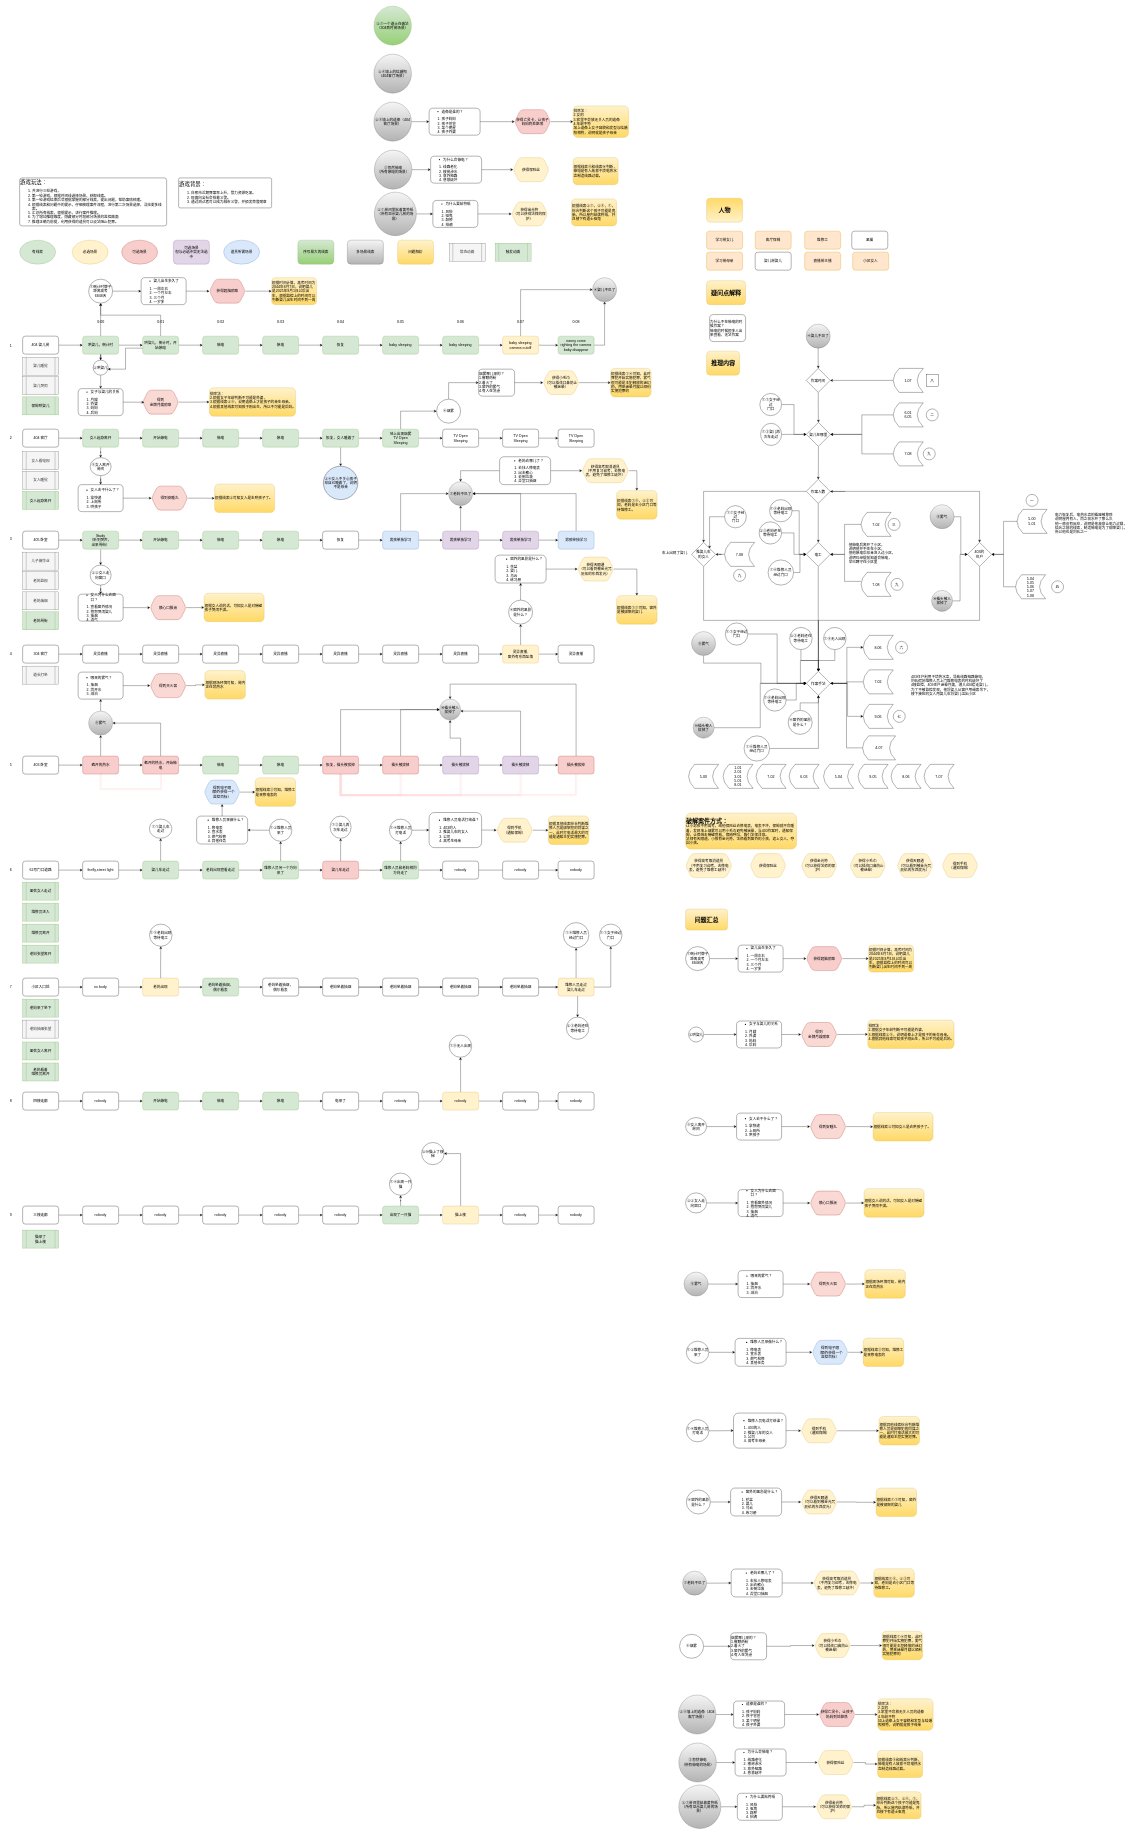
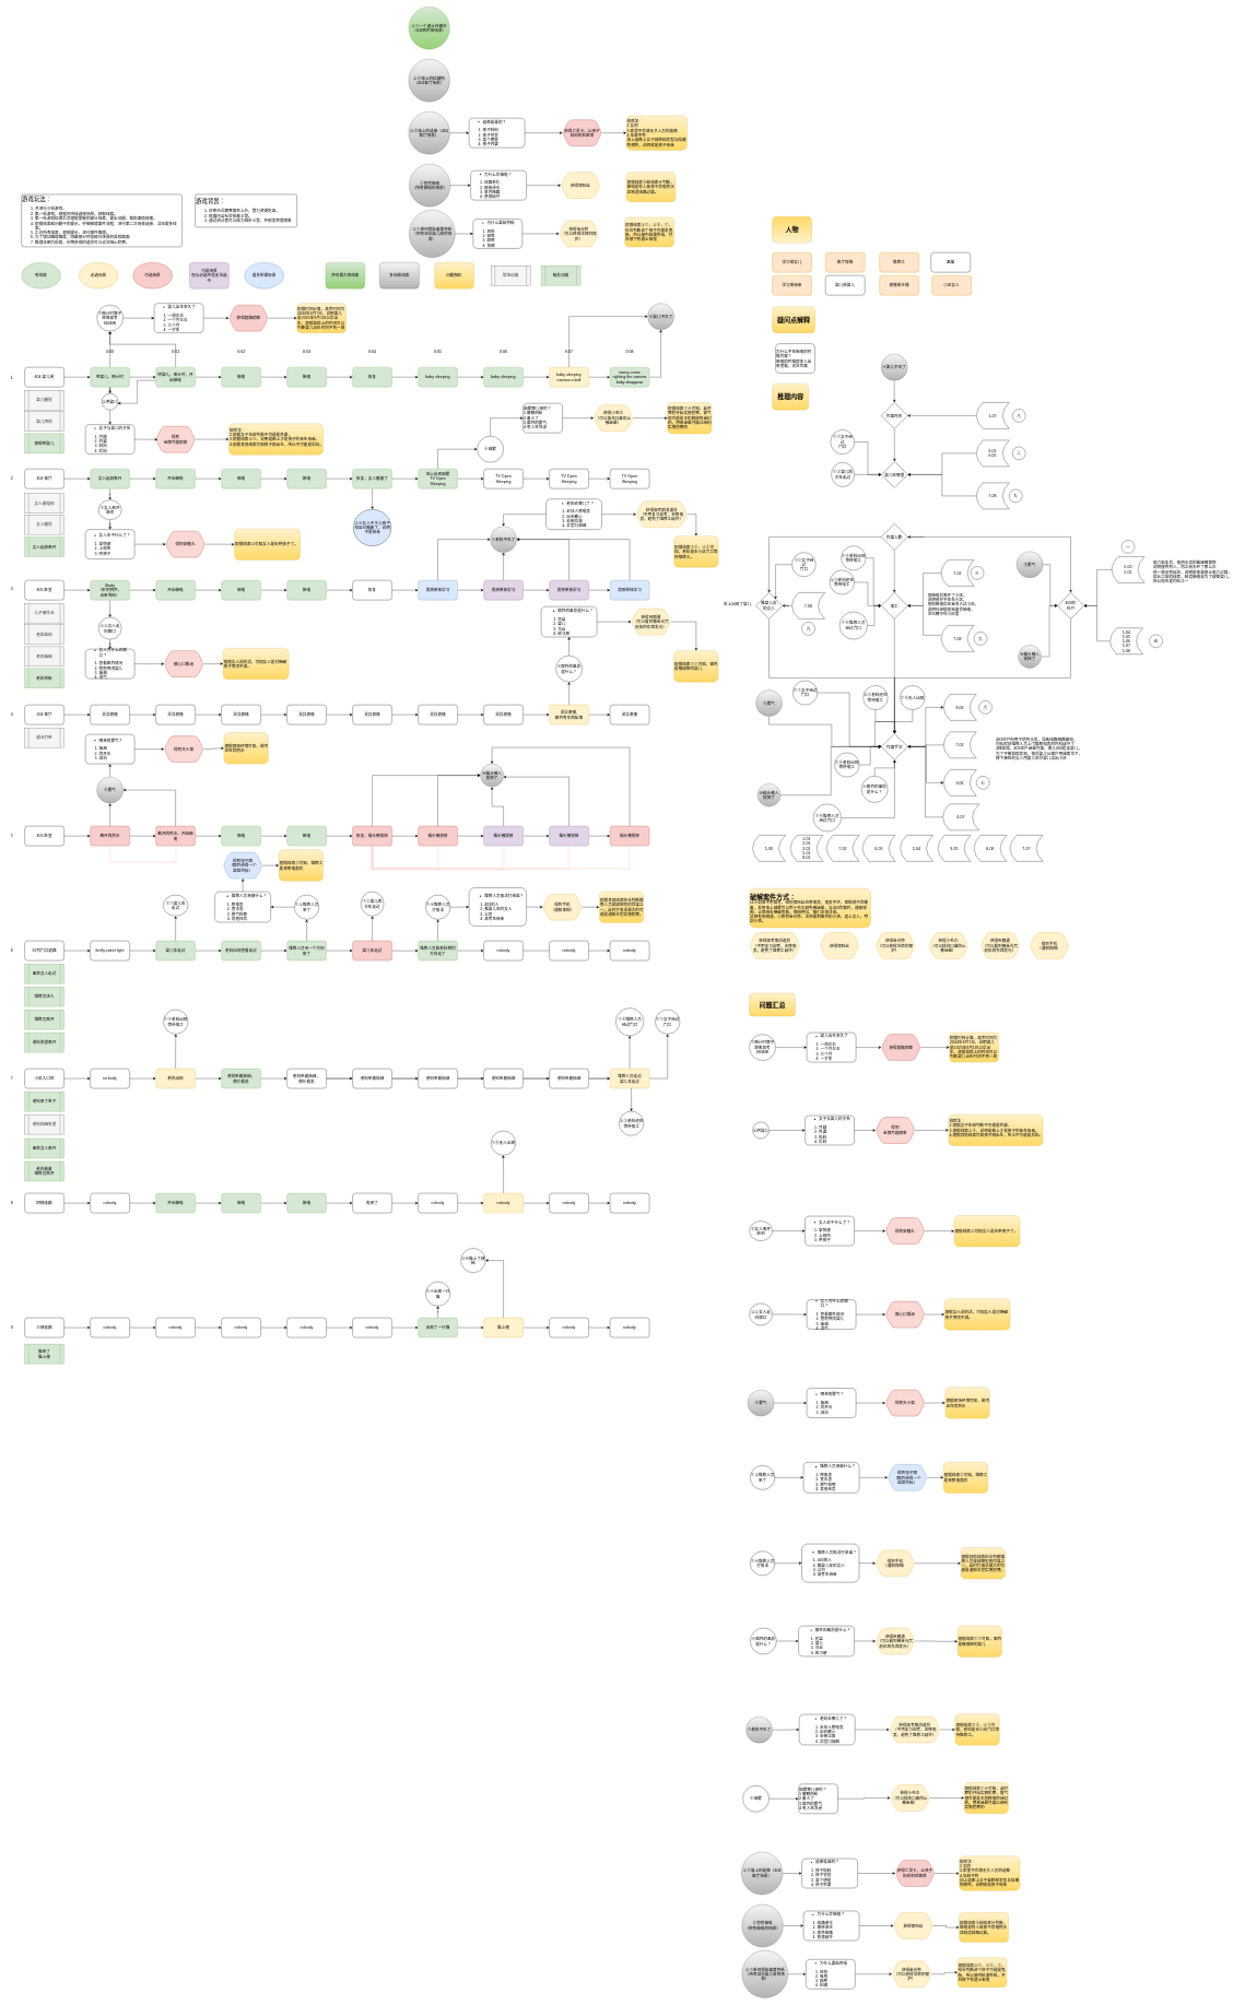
- <mxCell id="292" value="八" style="whiteSpace=wrap;html=1;rounded=0;" parent="1" vertex="1"><mxGeometry x="3087.25" y="1247.5" width="40" height="40" as="geometry" /></mxCell>
+ <mxCell id="292" value="八" style="ellipse;whiteSpace=wrap;html=1;" parent="1" vertex="1"><mxGeometry x="3087.25" y="1247.5" width="40" height="40" as="geometry" /></mxCell>
- <mxCell id="224" style="edgeStyle=orthogonalEdgeStyle;rounded=0;orthogonalLoop=1;jettySize=auto;html=1;entryX=0.5;entryY=0;entryDx=0;entryDy=0;" parent="1" source="225" target="223" edge="1"><mxGeometry relative="1" as="geometry" /></mxCell>
